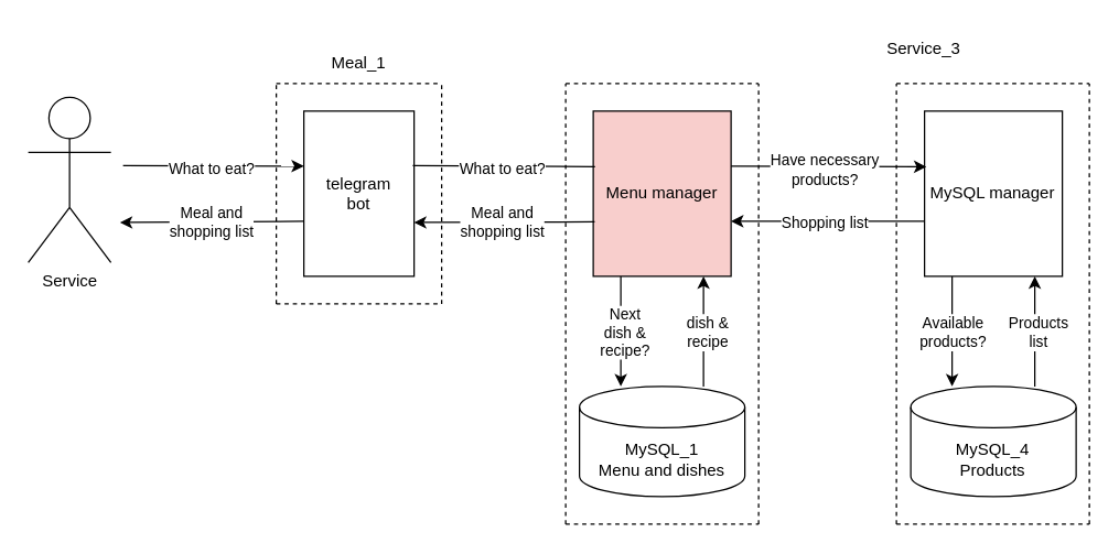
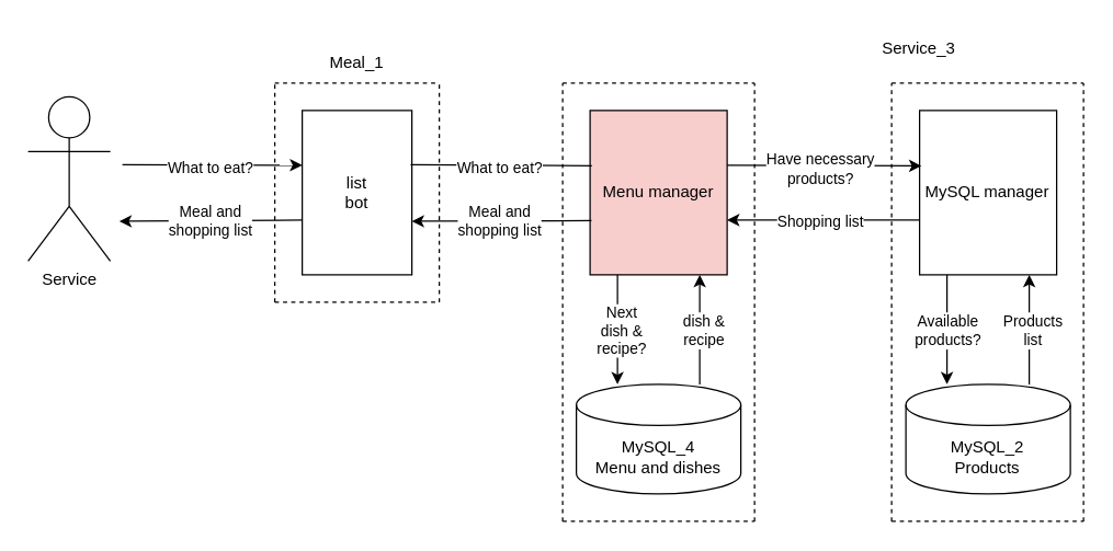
- <mxCell id="2" value="telegram&lt;br&gt;bot" style="whiteSpace=wrap;html=1;" parent="1" vertex="1"><mxGeometry x="220" y="80" width="80" height="120" as="geometry" /></mxCell>
+ <mxCell id="2" value="list&lt;br&gt;bot" style="whiteSpace=wrap;html=1;" parent="1" vertex="1"><mxGeometry x="220" y="80" width="80" height="120" as="geometry" /></mxCell>
- <mxCell id="25" value="MySQL_1&lt;br&gt;Menu and dishes" style="shape=cylinder3;whiteSpace=wrap;html=1;boundedLbl=1;backgroundOutline=1;size=15;" parent="1" vertex="1"><mxGeometry x="420" y="280" width="120" height="80" as="geometry" /></mxCell>
+ <mxCell id="25" value="MySQL_4&lt;br&gt;Menu and dishes" style="shape=cylinder3;whiteSpace=wrap;html=1;boundedLbl=1;backgroundOutline=1;size=15;" parent="1" vertex="1"><mxGeometry x="420" y="280" width="120" height="80" as="geometry" /></mxCell>
- <mxCell id="26" value="MySQL_4&lt;br&gt;Products" style="shape=cylinder3;whiteSpace=wrap;html=1;boundedLbl=1;backgroundOutline=1;size=15;" parent="1" vertex="1"><mxGeometry x="660.4" y="280" width="120" height="80" as="geometry" /></mxCell>
+ <mxCell id="26" value="MySQL_2&lt;br&gt;Products" style="shape=cylinder3;whiteSpace=wrap;html=1;boundedLbl=1;backgroundOutline=1;size=15;" parent="1" vertex="1"><mxGeometry x="660.4" y="280" width="120" height="80" as="geometry" /></mxCell>
